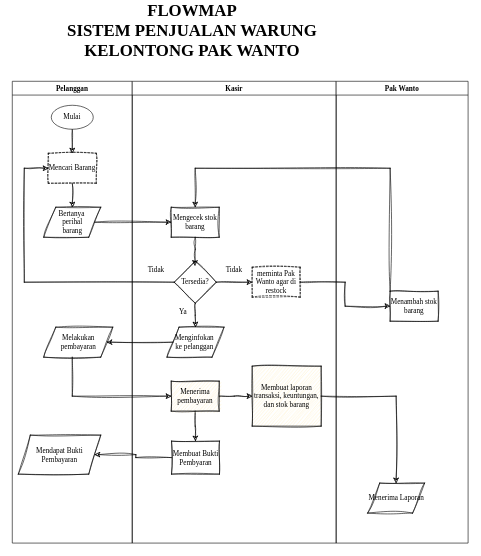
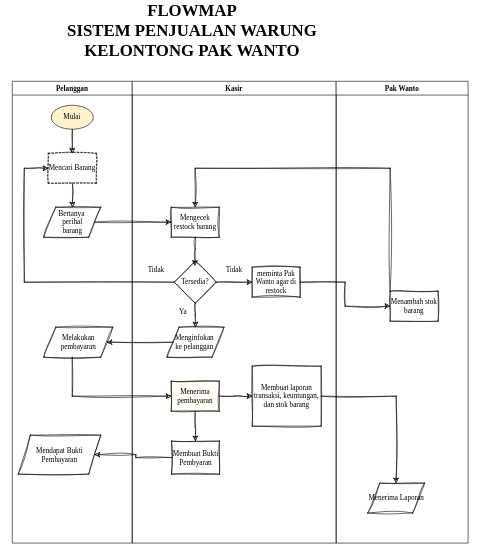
- <mxCell id="4" value="Mulai" style="ellipse;whiteSpace=wrap;html=1;hachureGap=4;fontFamily=Architects Daughter;fontSource=https%3A%2F%2Ffonts.googleapis.com%2Fcss%3Ffamily%3DArchitects%2BDaughter;" vertex="1" parent="2"><mxGeometry x="65" y="40" width="70" height="40" as="geometry" /></mxCell>
+ <mxCell id="4" value="Mulai" style="ellipse;whiteSpace=wrap;html=1;hachureGap=4;fontFamily=Architects Daughter;fontSource=https%3A%2F%2Ffonts.googleapis.com%2Fcss%3Ffamily%3DArchitects%2BDaughter;fillColor=#fff2cc;" vertex="1" parent="2"><mxGeometry x="65" y="40" width="70" height="40" as="geometry" /></mxCell>
- <mxCell id="11" value="Mengecek stok barang" style="rounded=0;whiteSpace=wrap;html=1;sketch=1;hachureGap=4;jiggle=2;curveFitting=1;fontFamily=Architects Daughter;fontSource=https%3A%2F%2Ffonts.googleapis.com%2Fcss%3Ffamily%3DArchitects%2BDaughter;" vertex="1" parent="10"><mxGeometry x="65" y="210" width="80" height="50" as="geometry" /></mxCell>
+ <mxCell id="11" value="Mengecek restock barang" style="rounded=0;whiteSpace=wrap;html=1;sketch=1;hachureGap=4;jiggle=2;curveFitting=1;fontFamily=Architects Daughter;fontSource=https%3A%2F%2Ffonts.googleapis.com%2Fcss%3Ffamily%3DArchitects%2BDaughter;" vertex="1" parent="10"><mxGeometry x="65" y="210" width="80" height="50" as="geometry" /></mxCell>
- <mxCell id="23" value="meminta Pak Wanto agar di restock" style="rounded=0;whiteSpace=wrap;html=1;sketch=1;hachureGap=4;jiggle=2;curveFitting=1;fontFamily=Architects Daughter;fontSource=https%3A%2F%2Ffonts.googleapis.com%2Fcss%3Ffamily%3DArchitects%2BDaughter;dashed=1;" vertex="1" parent="10"><mxGeometry x="200" y="310" width="80" height="50" as="geometry" /></mxCell>
+ <mxCell id="23" value="meminta Pak Wanto agar di restock" style="rounded=0;whiteSpace=wrap;html=1;sketch=1;hachureGap=4;jiggle=2;curveFitting=1;fontFamily=Architects Daughter;fontSource=https%3A%2F%2Ffonts.googleapis.com%2Fcss%3Ffamily%3DArchitects%2BDaughter;" vertex="1" parent="10"><mxGeometry x="200" y="310" width="80" height="50" as="geometry" /></mxCell>
- <mxCell id="20" value="Membuat laporan transaksi, keuntungan, dan stok barang" style="rounded=0;whiteSpace=wrap;html=1;sketch=1;hachureGap=4;jiggle=2;curveFitting=1;fontFamily=Architects Daughter;fontSource=https%3A%2F%2Ffonts.googleapis.com%2Fcss%3Ffamily%3DArchitects%2BDaughter;fillColor=#fff2cc;" vertex="1" parent="10"><mxGeometry x="200" y="475" width="115" height="100" as="geometry" /></mxCell>
+ <mxCell id="20" value="Membuat laporan transaksi, keuntungan, dan stok barang" style="rounded=0;whiteSpace=wrap;html=1;sketch=1;hachureGap=4;jiggle=2;curveFitting=1;fontFamily=Architects Daughter;fontSource=https%3A%2F%2Ffonts.googleapis.com%2Fcss%3Ffamily%3DArchitects%2BDaughter;" vertex="1" parent="10"><mxGeometry x="200" y="475" width="115" height="100" as="geometry" /></mxCell>
